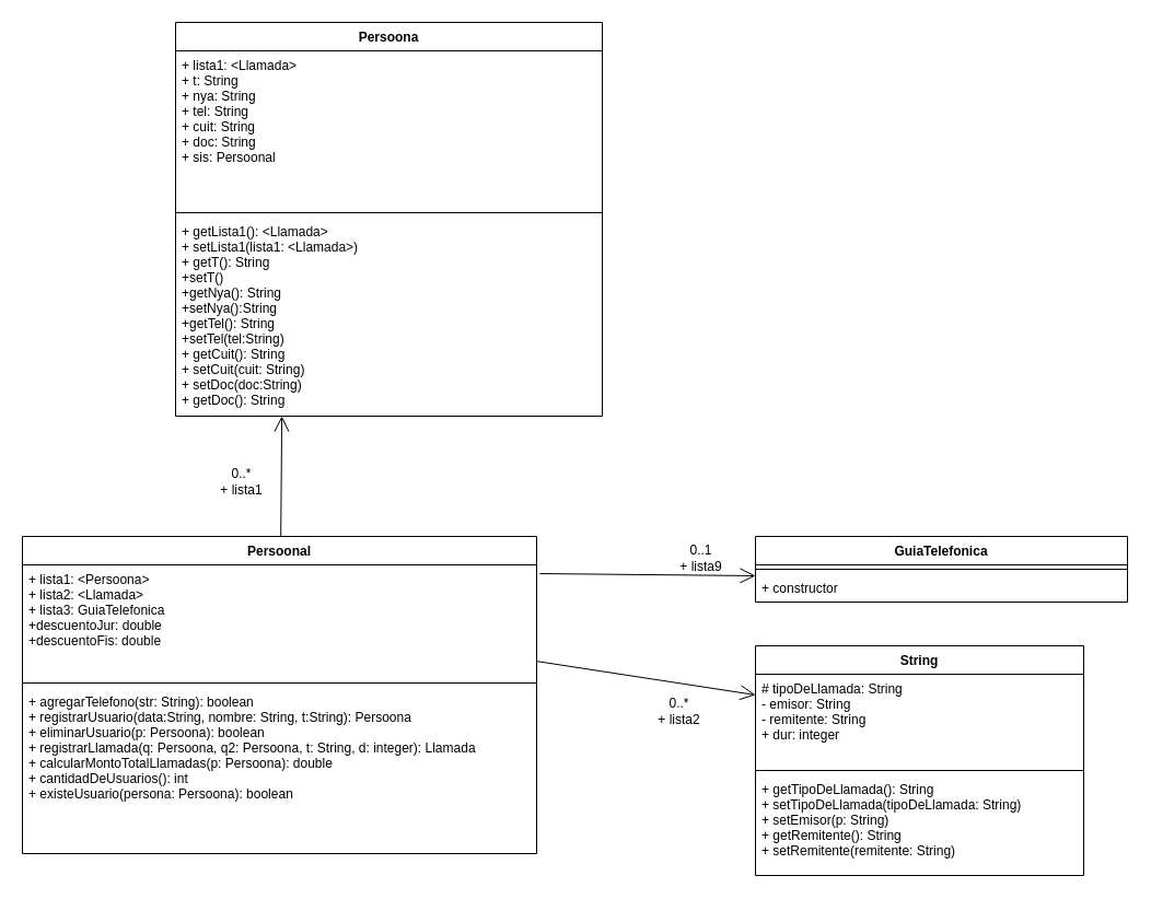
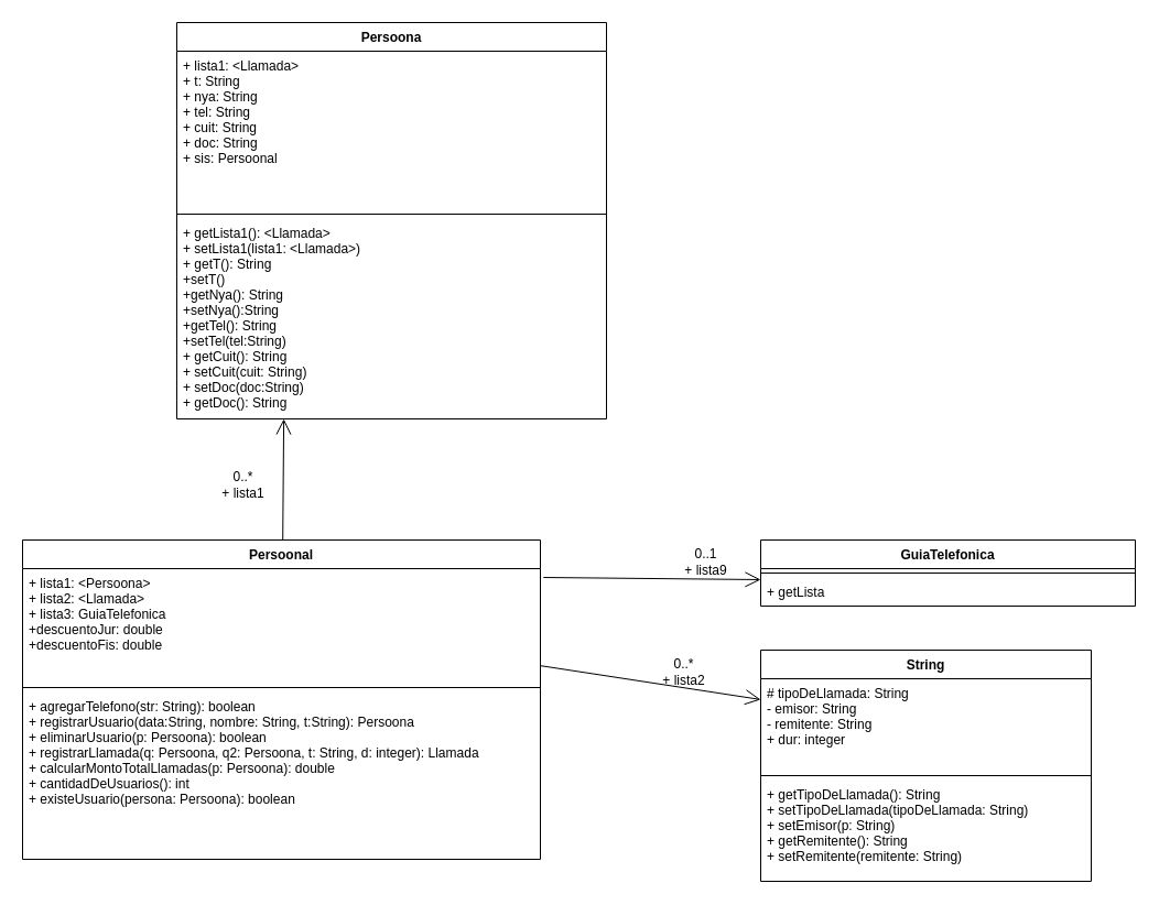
- <mxCell id="14" value="+ constructor" style="text;strokeColor=none;fillColor=none;align=left;verticalAlign=top;spacingLeft=4;spacingRight=4;overflow=hidden;rotatable=0;points=[[0,0.5],[1,0.5]];portConstraint=eastwest;" vertex="1" parent="12"><mxGeometry y="34" width="340" height="26" as="geometry" /></mxCell>
+ <mxCell id="14" value="+ getLista" style="text;strokeColor=none;fillColor=none;align=left;verticalAlign=top;spacingLeft=4;spacingRight=4;overflow=hidden;rotatable=0;points=[[0,0.5],[1,0.5]];portConstraint=eastwest;" vertex="1" parent="12"><mxGeometry y="34" width="340" height="26" as="geometry" /></mxCell>
- <mxCell id="22" value="0..*&lt;br&gt;+ lista2" style="text;html=1;align=center;verticalAlign=middle;resizable=0;points=[];autosize=1;strokeColor=none;fillColor=none;" vertex="1" parent="1"><mxGeometry x="590" y="630" width="60" height="40" as="geometry" /></mxCell>
+ <mxCell id="22" value="0..*&lt;br&gt;+ lista2" style="text;html=1;align=center;verticalAlign=middle;resizable=0;points=[];autosize=1;strokeColor=none;fillColor=none;" vertex="1" parent="1"><mxGeometry x="590" y="590" width="60" height="40" as="geometry" /></mxCell>
